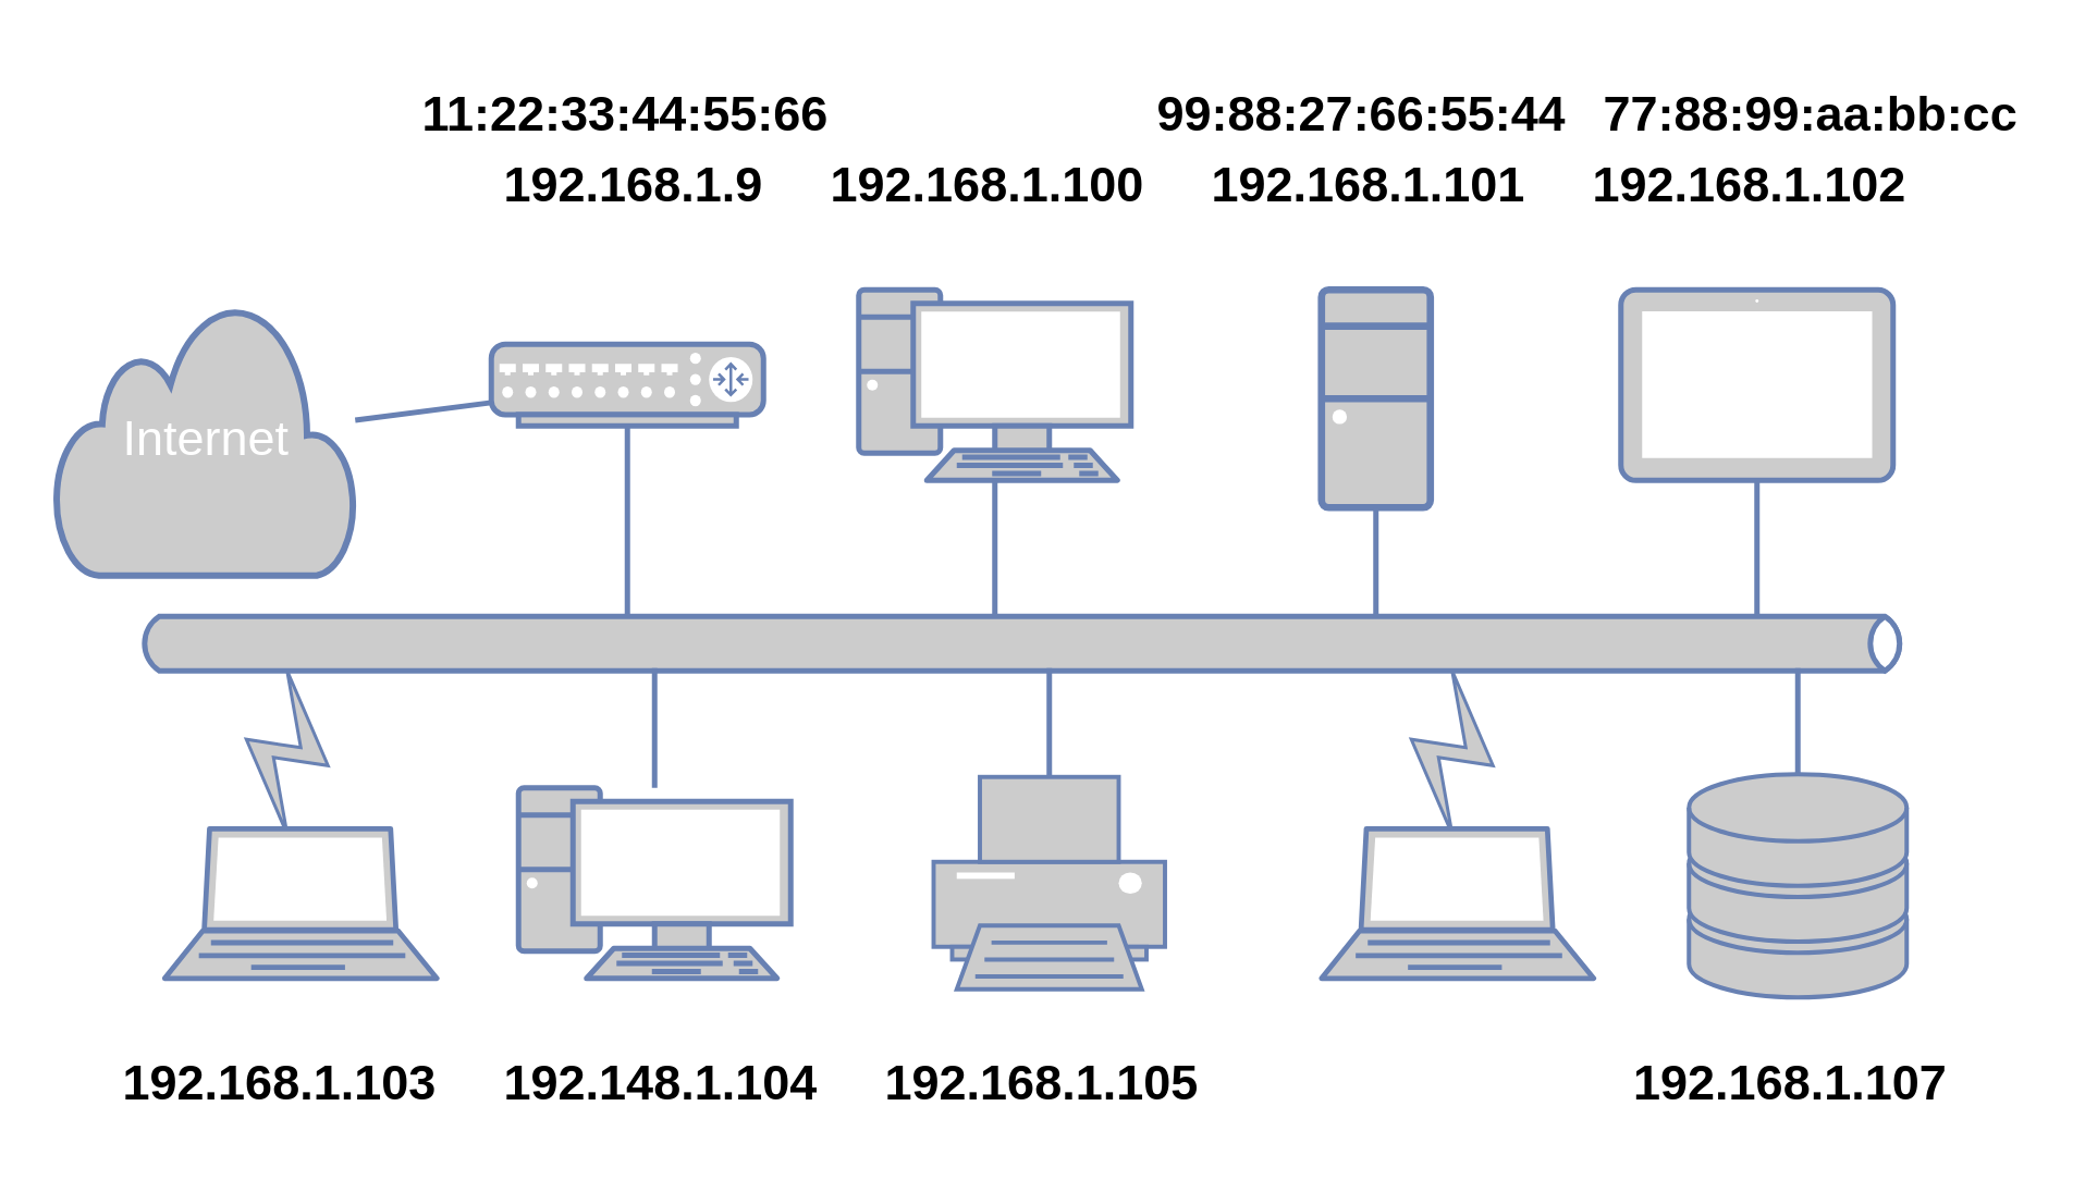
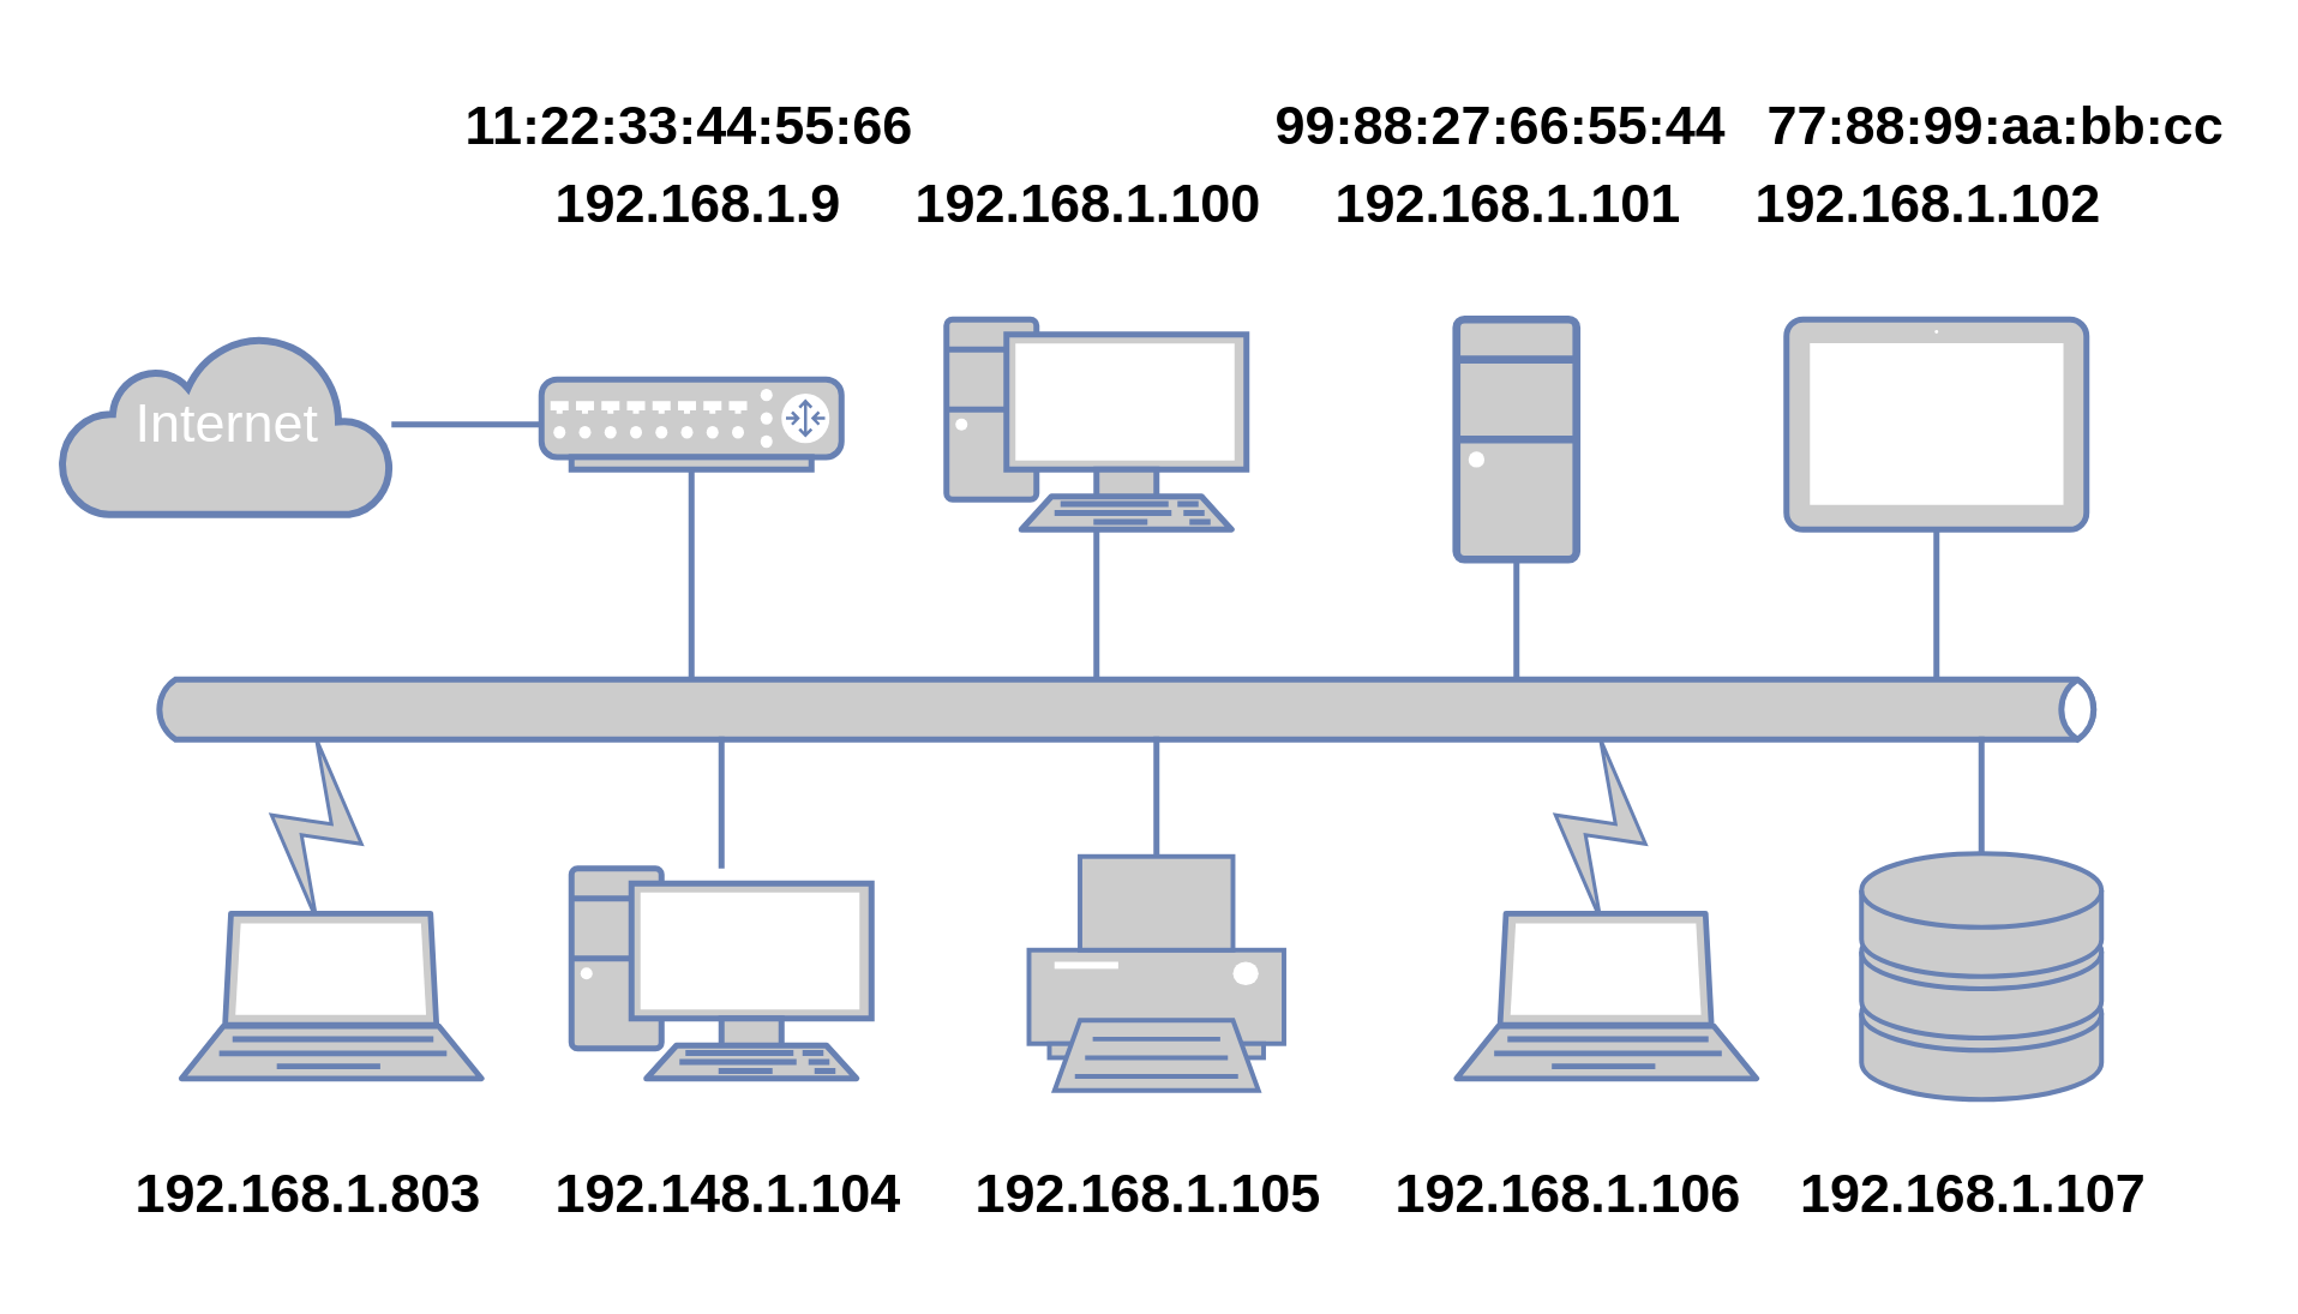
- <mxCell id="20" value="&lt;font style=&quot;font-size: 18px;&quot;&gt;Internet&lt;/font&gt;" style="html=1;outlineConnect=0;fillColor=#CCCCCC;strokeColor=#6881B3;gradientColor=none;gradientDirection=north;strokeWidth=2;shape=mxgraph.networks.cloud;fontColor=#ffffff;" vertex="1" parent="1"><mxGeometry x="20" y="111" width="110" height="100" as="geometry" /></mxCell>
+ <mxCell id="20" value="&lt;font style=&quot;font-size: 18px;&quot;&gt;Internet&lt;/font&gt;" style="html=1;outlineConnect=0;fillColor=#CCCCCC;strokeColor=#6881B3;gradientColor=none;gradientDirection=north;strokeWidth=2;shape=mxgraph.networks.cloud;fontColor=#ffffff;" vertex="1" parent="1"><mxGeometry x="20" y="111" width="110" height="60" as="geometry" /></mxCell>
- <mxCell id="26" value="&lt;h1&gt;&lt;font style=&quot;font-size: 18px;&quot;&gt;192.168.1.103&lt;/font&gt;&lt;/h1&gt;" style="text;html=1;strokeColor=none;fillColor=none;spacing=5;spacingTop=-20;whiteSpace=wrap;overflow=hidden;rounded=0;" vertex="1" parent="1"><mxGeometry x="40" y="376" width="130" height="40" as="geometry" /></mxCell>
+ <mxCell id="26" value="&lt;h1&gt;&lt;font style=&quot;font-size: 18px;&quot;&gt;192.168.1.803&lt;/font&gt;&lt;/h1&gt;" style="text;html=1;strokeColor=none;fillColor=none;spacing=5;spacingTop=-20;whiteSpace=wrap;overflow=hidden;rounded=0;" vertex="1" parent="1"><mxGeometry x="40" y="376" width="130" height="40" as="geometry" /></mxCell>
+ <mxCell id="29" value="&lt;h1&gt;&lt;font style=&quot;font-size: 18px;&quot;&gt;192.168.1.106&lt;/font&gt;&lt;/h1&gt;" style="text;html=1;strokeColor=none;fillColor=none;spacing=5;spacingTop=-20;whiteSpace=wrap;overflow=hidden;rounded=0;" vertex="1" parent="1"><mxGeometry x="460" y="376" width="130" height="40" as="geometry" /></mxCell>
